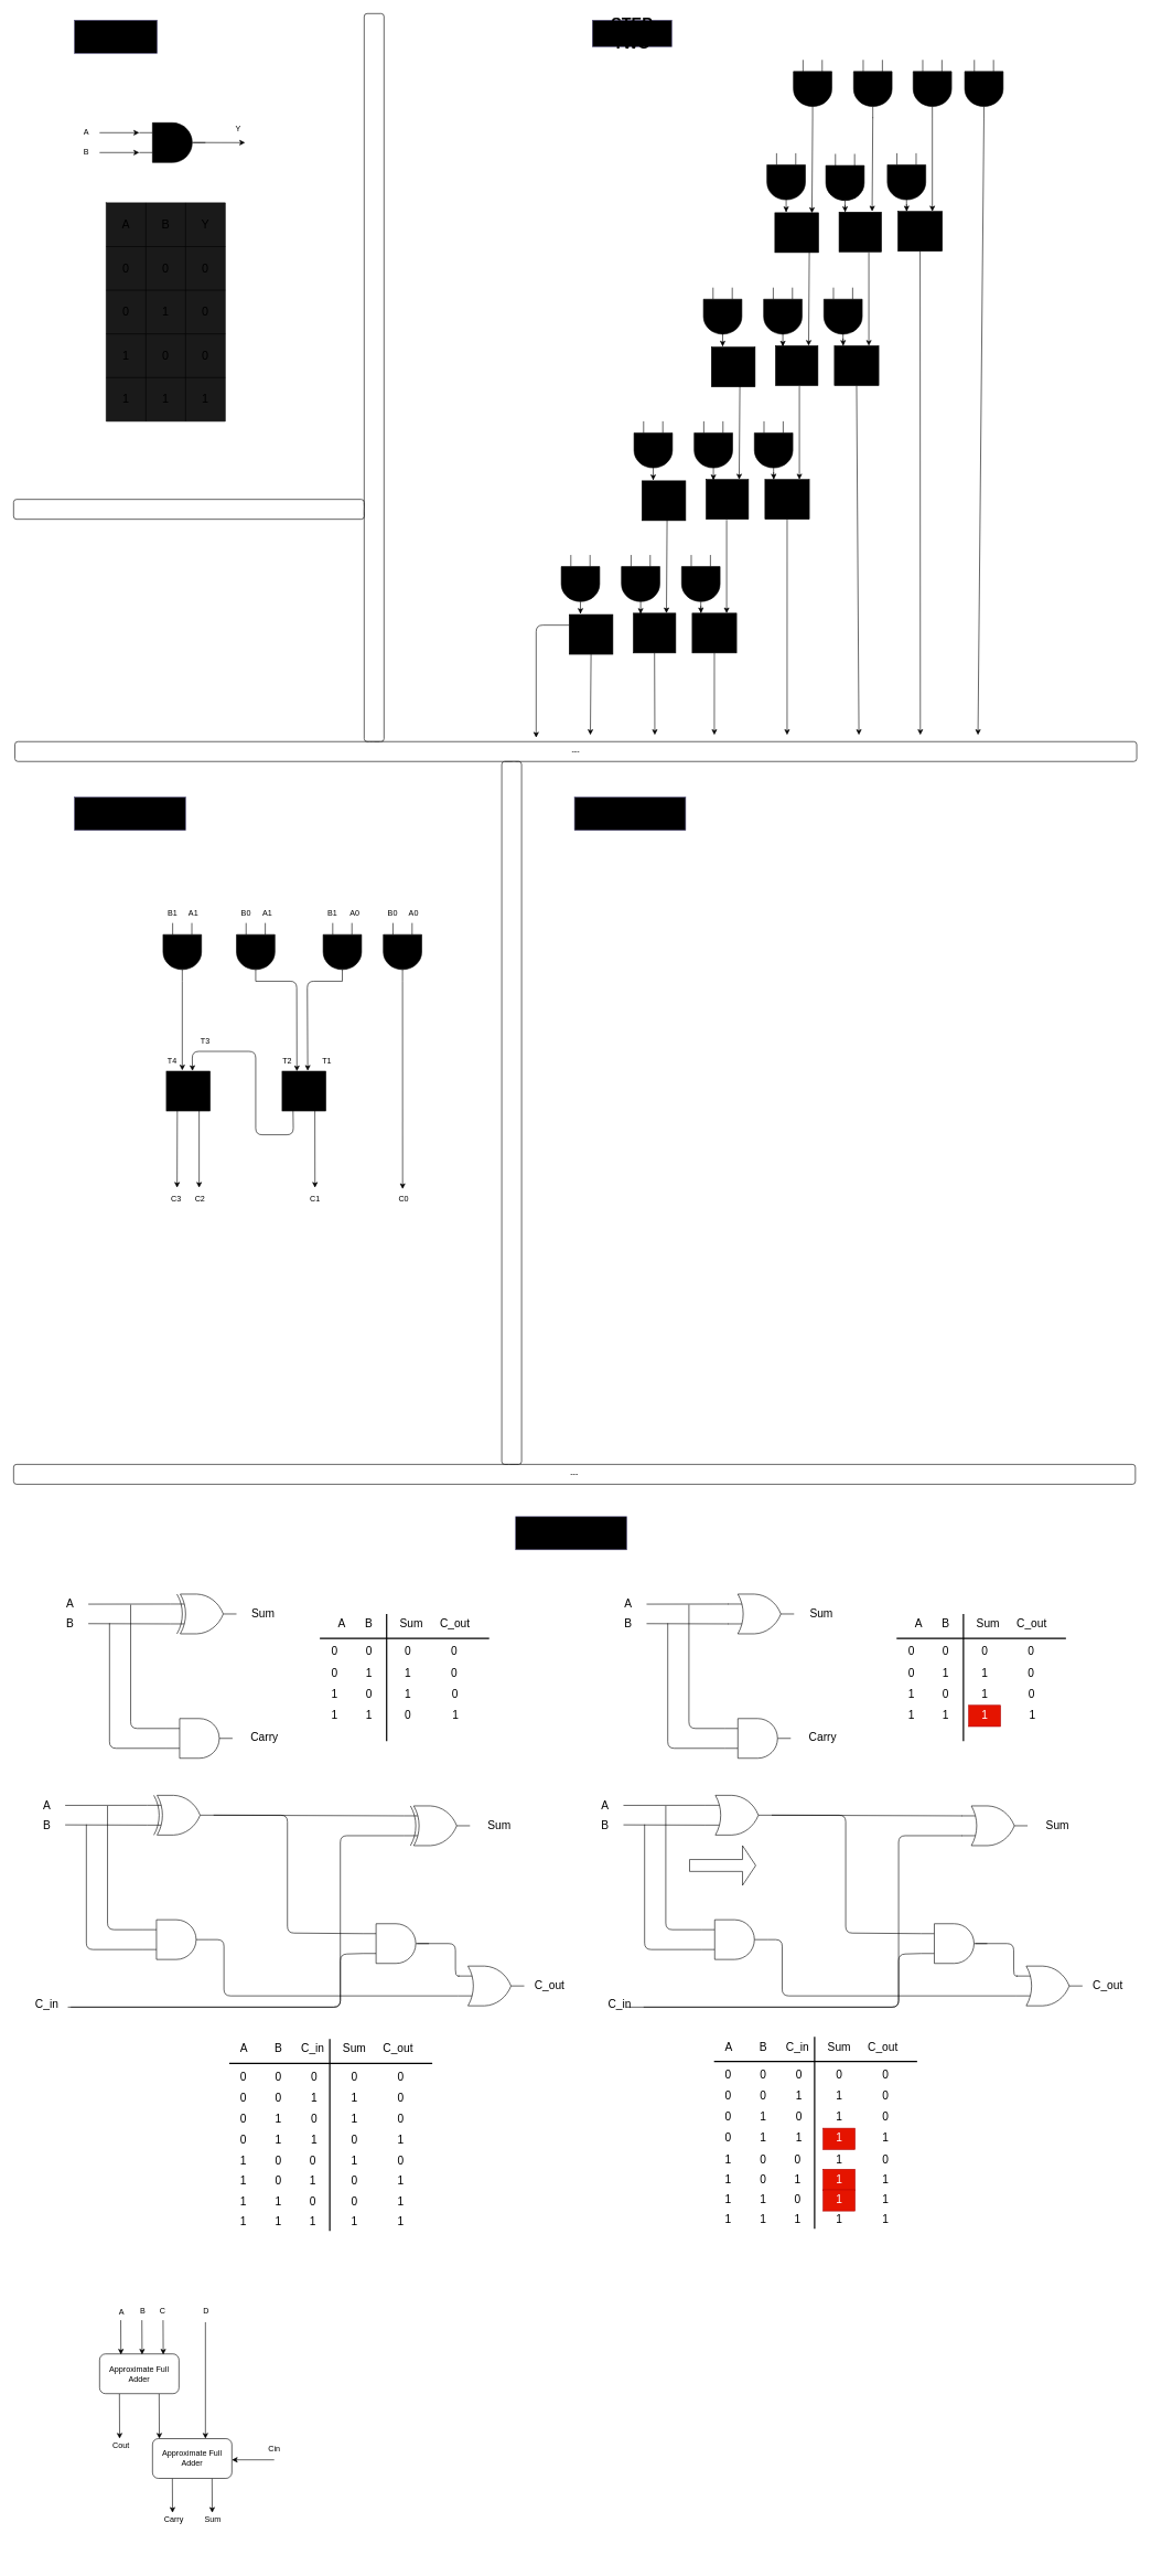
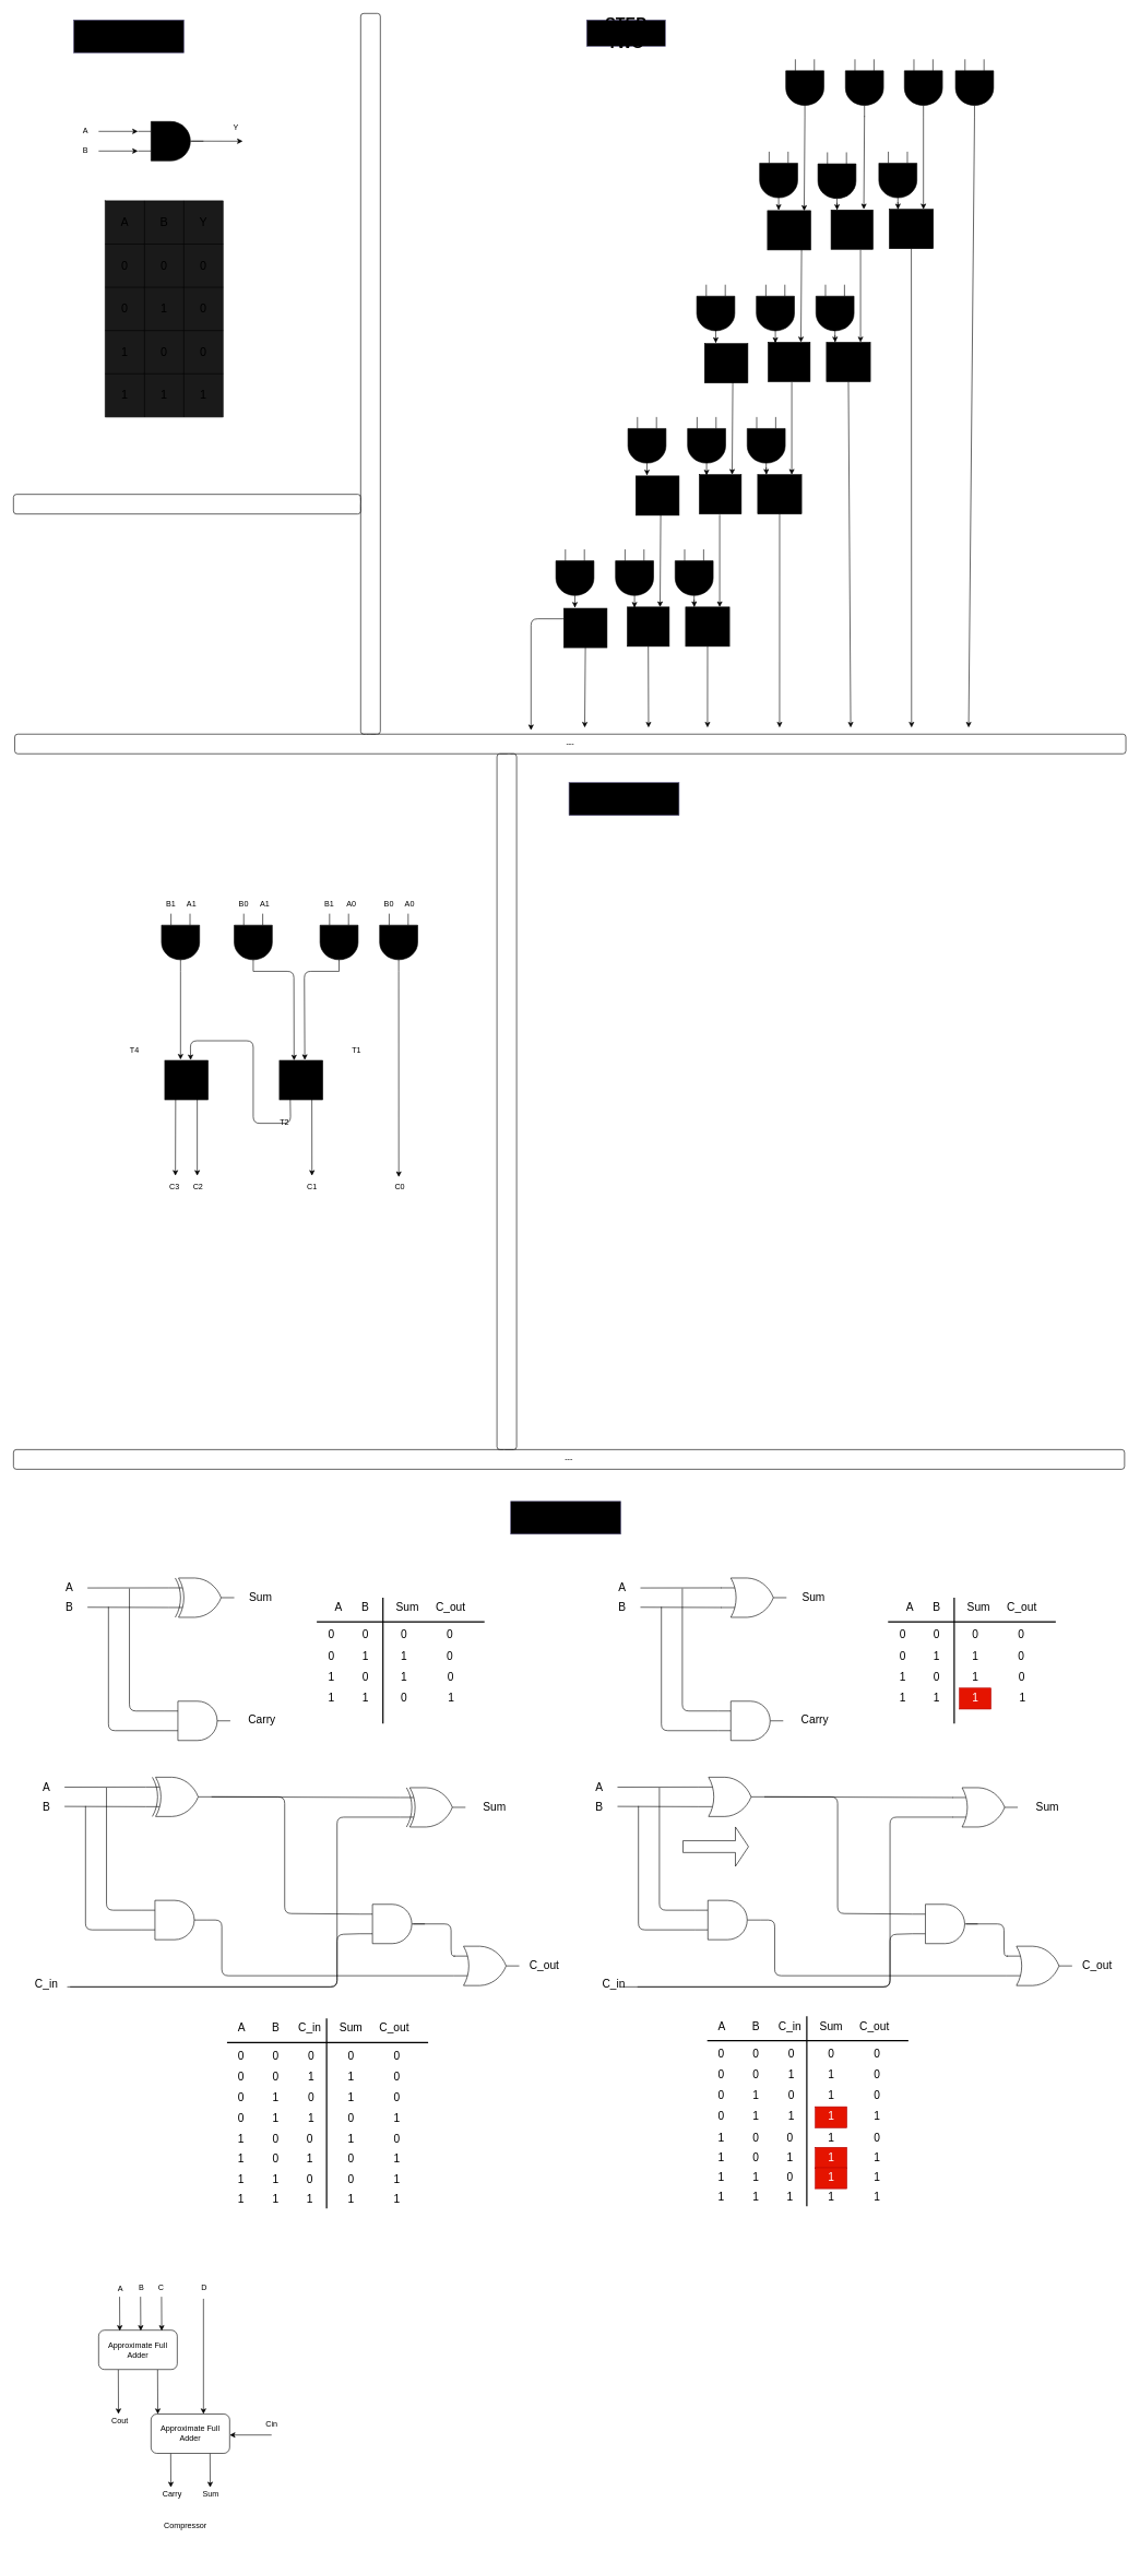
- <mxCell id="5" value="&lt;h1&gt;STEP ONE&lt;/h1&gt;" style="text;html=1;fillColor=#000000;align=center;verticalAlign=middle;whiteSpace=wrap;rounded=0;strokeColor=#56517e;" parent="1" vertex="1"><mxGeometry x="112" y="30" width="125" height="50" as="geometry" /></mxCell>
+ <mxCell id="5" value="&lt;h1&gt;STEP ONE&lt;/h1&gt;" style="text;html=1;fillColor=#000000;align=center;verticalAlign=middle;whiteSpace=wrap;rounded=0;strokeColor=#56517e;" parent="1" vertex="1"><mxGeometry x="112" y="30" width="168" height="50" as="geometry" /></mxCell>
- <mxCell id="92" value="&lt;h1&gt;STEP THREE&lt;/h1&gt;" style="text;html=1;fillColor=#000000;align=center;verticalAlign=middle;whiteSpace=wrap;rounded=0;strokeColor=#56517e;direction=east;container=0;" parent="1" vertex="1"><mxGeometry x="112" y="1204" width="168" height="50" as="geometry" /></mxCell>
- <mxCell id="124" value="&lt;h1&gt;STEP FOUR&lt;/h1&gt;" style="text;html=1;fillColor=#000000;align=center;verticalAlign=middle;whiteSpace=wrap;rounded=0;strokeColor=#56517e;direction=east;container=0;" parent="1" vertex="1"><mxGeometry x="868" y="1204" width="168" height="50" as="geometry" /></mxCell>
+ <mxCell id="124" value="&lt;h1&gt;STEP FOUR&lt;/h1&gt;" style="text;html=1;fillColor=#000000;align=center;verticalAlign=middle;whiteSpace=wrap;rounded=0;strokeColor=#56517e;direction=east;container=0;" parent="1" vertex="1"><mxGeometry x="868" y="1194" width="168" height="50" as="geometry" /></mxCell>
- <mxCell id="122" value="T3" style="text;html=1;strokeColor=none;fillColor=none;align=center;verticalAlign=middle;whiteSpace=wrap;rounded=0;" parent="1" vertex="1"><mxGeometry x="280" y="1558" width="60" height="30" as="geometry" /></mxCell>
- <mxCell id="123" value="T4" style="text;html=1;strokeColor=none;fillColor=none;align=center;verticalAlign=middle;whiteSpace=wrap;rounded=0;" parent="1" vertex="1"><mxGeometry x="230" y="1588" width="60" height="30" as="geometry" /></mxCell>
+ <mxCell id="123" value="T4" style="text;html=1;strokeColor=none;fillColor=none;align=center;verticalAlign=middle;whiteSpace=wrap;rounded=0;" parent="1" vertex="1"><mxGeometry x="175" y="1588" width="60" height="30" as="geometry" /></mxCell>
- <mxCell id="121" value="T2" style="text;html=1;strokeColor=none;fillColor=none;align=center;verticalAlign=middle;whiteSpace=wrap;rounded=0;" parent="1" vertex="1"><mxGeometry x="404" y="1588" width="60" height="30" as="geometry" /></mxCell>
+ <mxCell id="121" value="T2" style="text;html=1;strokeColor=none;fillColor=none;align=center;verticalAlign=middle;whiteSpace=wrap;rounded=0;" parent="1" vertex="1"><mxGeometry x="404" y="1698" width="60" height="30" as="geometry" /></mxCell>
- <mxCell id="120" value="T1" style="text;html=1;strokeColor=none;fillColor=none;align=center;verticalAlign=middle;whiteSpace=wrap;rounded=0;" parent="1" vertex="1"><mxGeometry x="464" y="1588" width="60" height="30" as="geometry" /></mxCell>
+ <mxCell id="120" value="T1" style="text;html=1;strokeColor=none;fillColor=none;align=center;verticalAlign=middle;whiteSpace=wrap;rounded=0;" parent="1" vertex="1"><mxGeometry x="514" y="1588" width="60" height="30" as="geometry" /></mxCell>
+ <mxCell id="345" value="Compressor" style="text;html=1;align=center;verticalAlign=middle;resizable=0;points=[];autosize=1;strokeColor=none;fillColor=none;" parent="1" vertex="1"><mxGeometry x="234" y="3838" width="96" height="32" as="geometry" /></mxCell>
